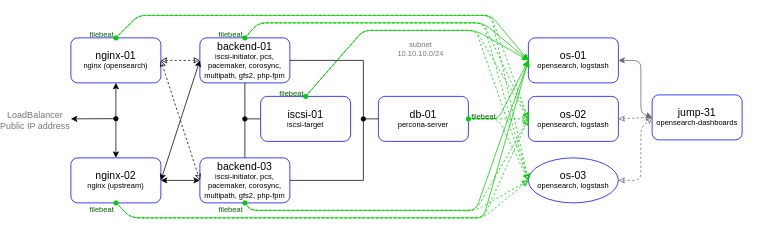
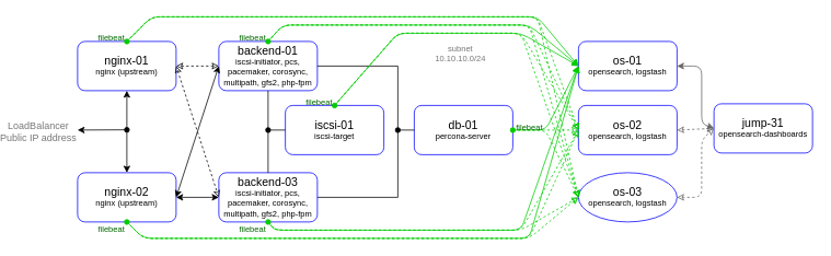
- <mxCell id="4" value="&lt;p style=&quot;line-height: 100%&quot;&gt;&lt;span style=&quot;font-size: 14px&quot;&gt;nginx-01&lt;/span&gt;&lt;br&gt;&lt;span style=&quot;font-size: 10px&quot;&gt;nginx (opensearch)&lt;/span&gt;&lt;br&gt;&lt;/p&gt;" style="rounded=1;whiteSpace=wrap;html=1;strokeColor=#0000FF;" parent="1" vertex="1"><mxGeometry y="50" width="120" height="60" as="geometry" x="68" /></mxCell>
+ <mxCell id="4" value="&lt;p style=&quot;line-height: 100%&quot;&gt;&lt;span style=&quot;font-size: 14px&quot;&gt;nginx-01&lt;/span&gt;&lt;br&gt;&lt;span style=&quot;font-size: 10px&quot;&gt;nginx (upstream)&lt;/span&gt;&lt;br&gt;&lt;/p&gt;" style="rounded=1;whiteSpace=wrap;html=1;strokeColor=#0000FF;" parent="1" vertex="1"><mxGeometry y="50" width="120" height="60" as="geometry" x="68" /></mxCell>
